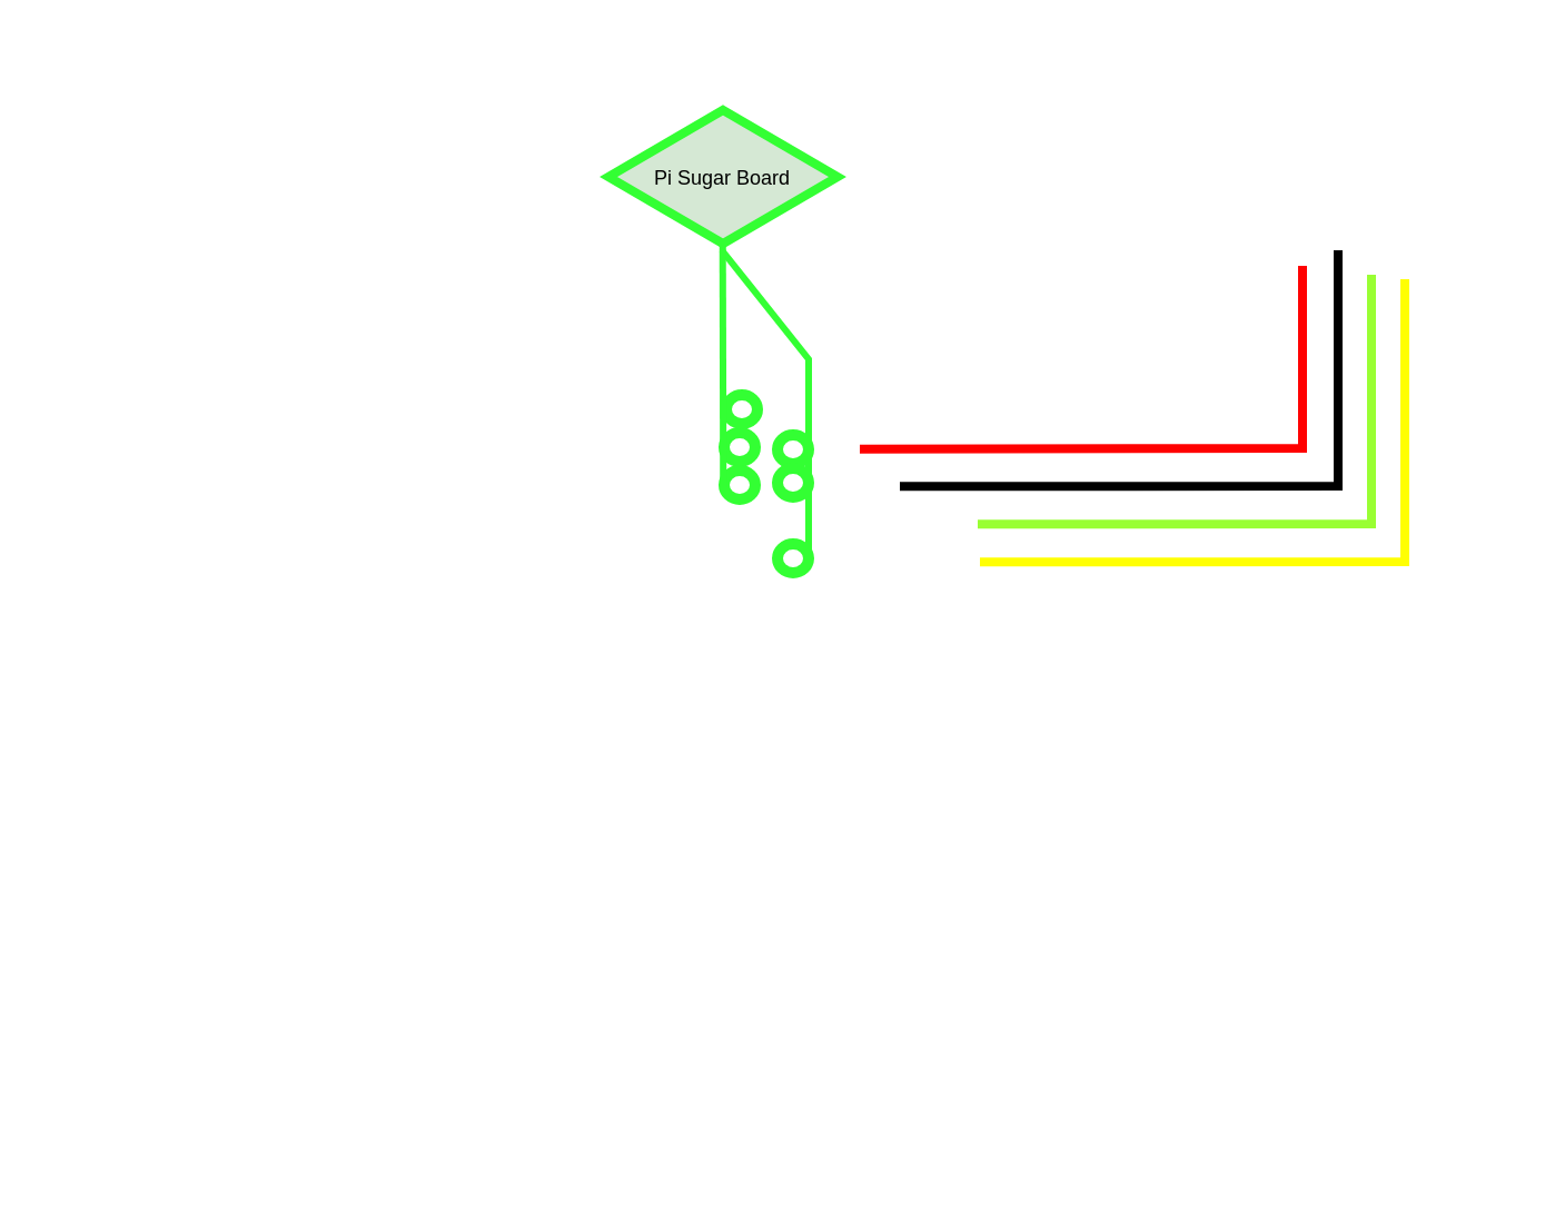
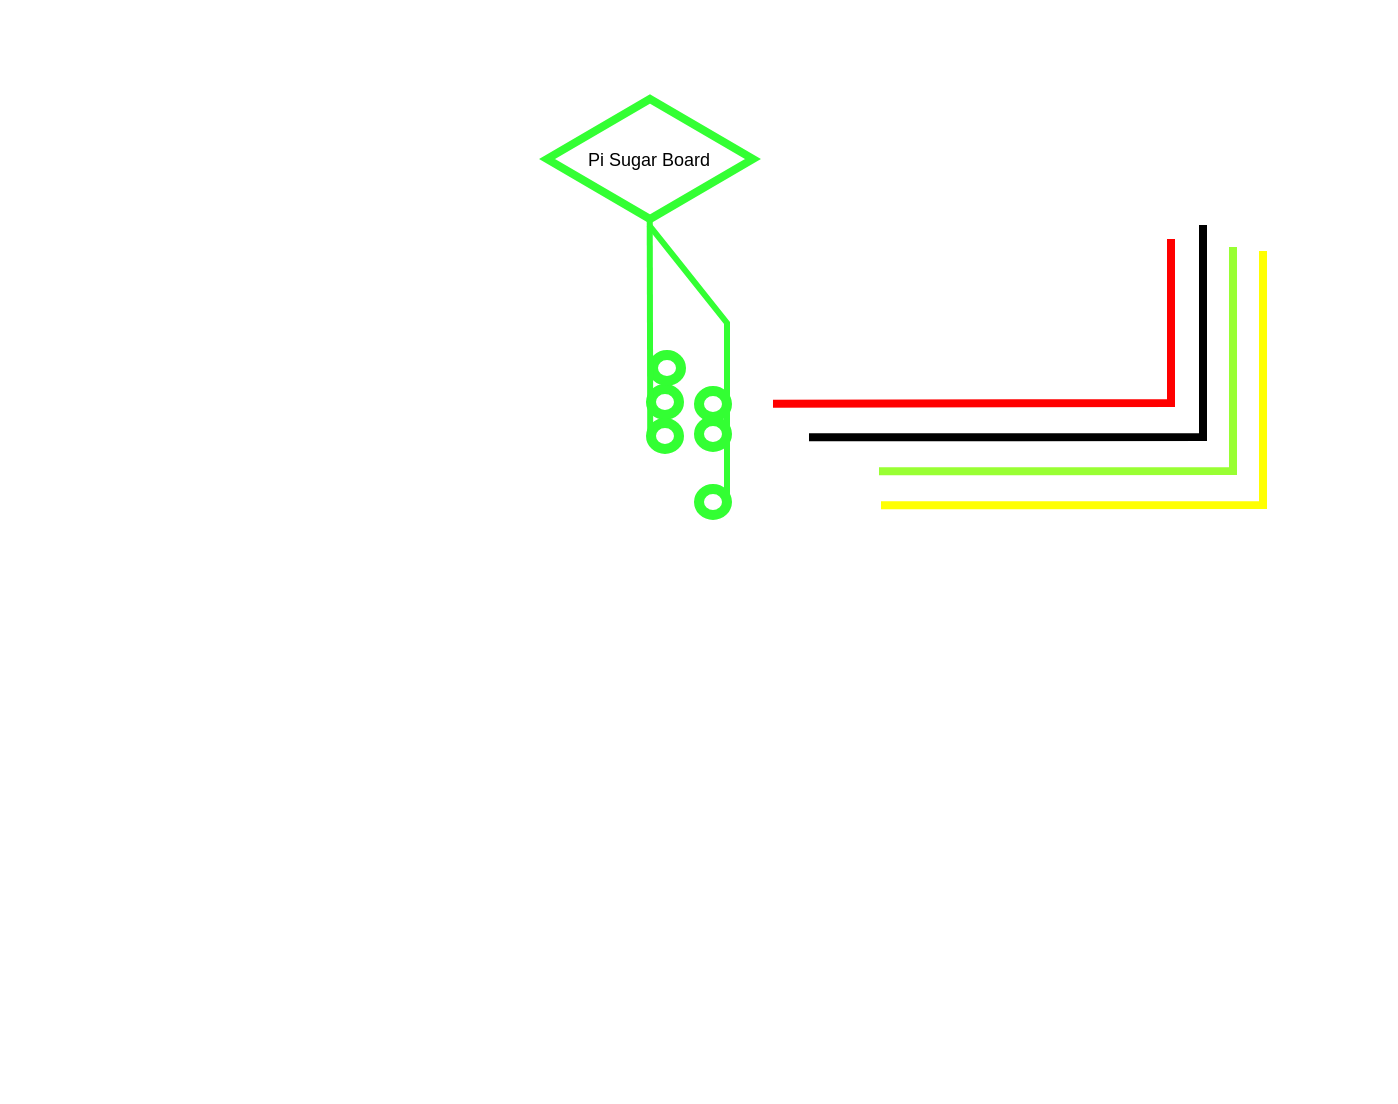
- <mxCell id="12" value="&lt;font style=&quot;font-size: 9px;&quot;&gt;Pi Sugar Board&lt;/font&gt;" style="rhombus;whiteSpace=wrap;html=1;strokeWidth=4;strokeColor=#33FF33;fillColor=#d5e8d4;" vertex="1" parent="1"><mxGeometry x="273" y="49" width="103" height="60" as="geometry" /></mxCell>
+ <mxCell id="12" value="&lt;font style=&quot;font-size: 9px;&quot;&gt;Pi Sugar Board&lt;/font&gt;" style="rhombus;whiteSpace=wrap;html=1;strokeWidth=4;strokeColor=#33FF33;" vertex="1" parent="1"><mxGeometry x="273" y="49" width="103" height="60" as="geometry" /></mxCell>
